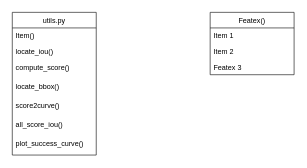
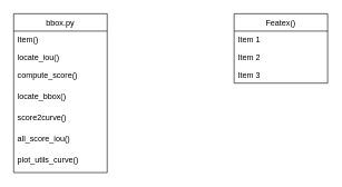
- <mxCell id="2" value="utils.py" style="swimlane;fontStyle=0;childLayout=stackLayout;horizontal=1;startSize=26;horizontalStack=0;resizeParent=1;resizeParentMax=0;resizeLast=0;collapsible=1;marginBottom=0;" vertex="1" parent="1"><mxGeometry x="20" y="20" width="140" height="238" as="geometry"><mxRectangle x="220" y="160" width="70" height="26" as="alternateBounds" /></mxGeometry></mxCell>
+ <mxCell id="2" value="bbox.py" style="swimlane;fontStyle=0;childLayout=stackLayout;horizontal=1;startSize=26;horizontalStack=0;resizeParent=1;resizeParentMax=0;resizeLast=0;collapsible=1;marginBottom=0;" vertex="1" parent="1"><mxGeometry x="20" y="20" width="140" height="238" as="geometry"><mxRectangle x="220" y="160" width="70" height="26" as="alternateBounds" /></mxGeometry></mxCell>
- <mxCell id="13" value="Featex 3" style="text;strokeColor=none;fillColor=none;align=left;verticalAlign=top;spacingLeft=4;spacingRight=4;overflow=hidden;rotatable=0;points=[[0,0.5],[1,0.5]];portConstraint=eastwest;" vertex="1" parent="10"><mxGeometry y="78" width="140" height="26" as="geometry" /></mxCell>
+ <mxCell id="13" value="Item 3" style="text;strokeColor=none;fillColor=none;align=left;verticalAlign=top;spacingLeft=4;spacingRight=4;overflow=hidden;rotatable=0;points=[[0,0.5],[1,0.5]];portConstraint=eastwest;" vertex="1" parent="10"><mxGeometry y="78" width="140" height="26" as="geometry" /></mxCell>
- <mxCell id="9" value="plot_success_curve()" style="text;strokeColor=none;fillColor=none;align=left;verticalAlign=top;spacingLeft=4;spacingRight=4;overflow=hidden;rotatable=0;points=[[0,0.5],[1,0.5]];portConstraint=eastwest;" vertex="1" parent="2"><mxGeometry y="206" width="140" height="32" as="geometry" /></mxCell>
+ <mxCell id="9" value="plot_utils_curve()" style="text;strokeColor=none;fillColor=none;align=left;verticalAlign=top;spacingLeft=4;spacingRight=4;overflow=hidden;rotatable=0;points=[[0,0.5],[1,0.5]];portConstraint=eastwest;" vertex="1" parent="2"><mxGeometry y="206" width="140" height="32" as="geometry" /></mxCell>
